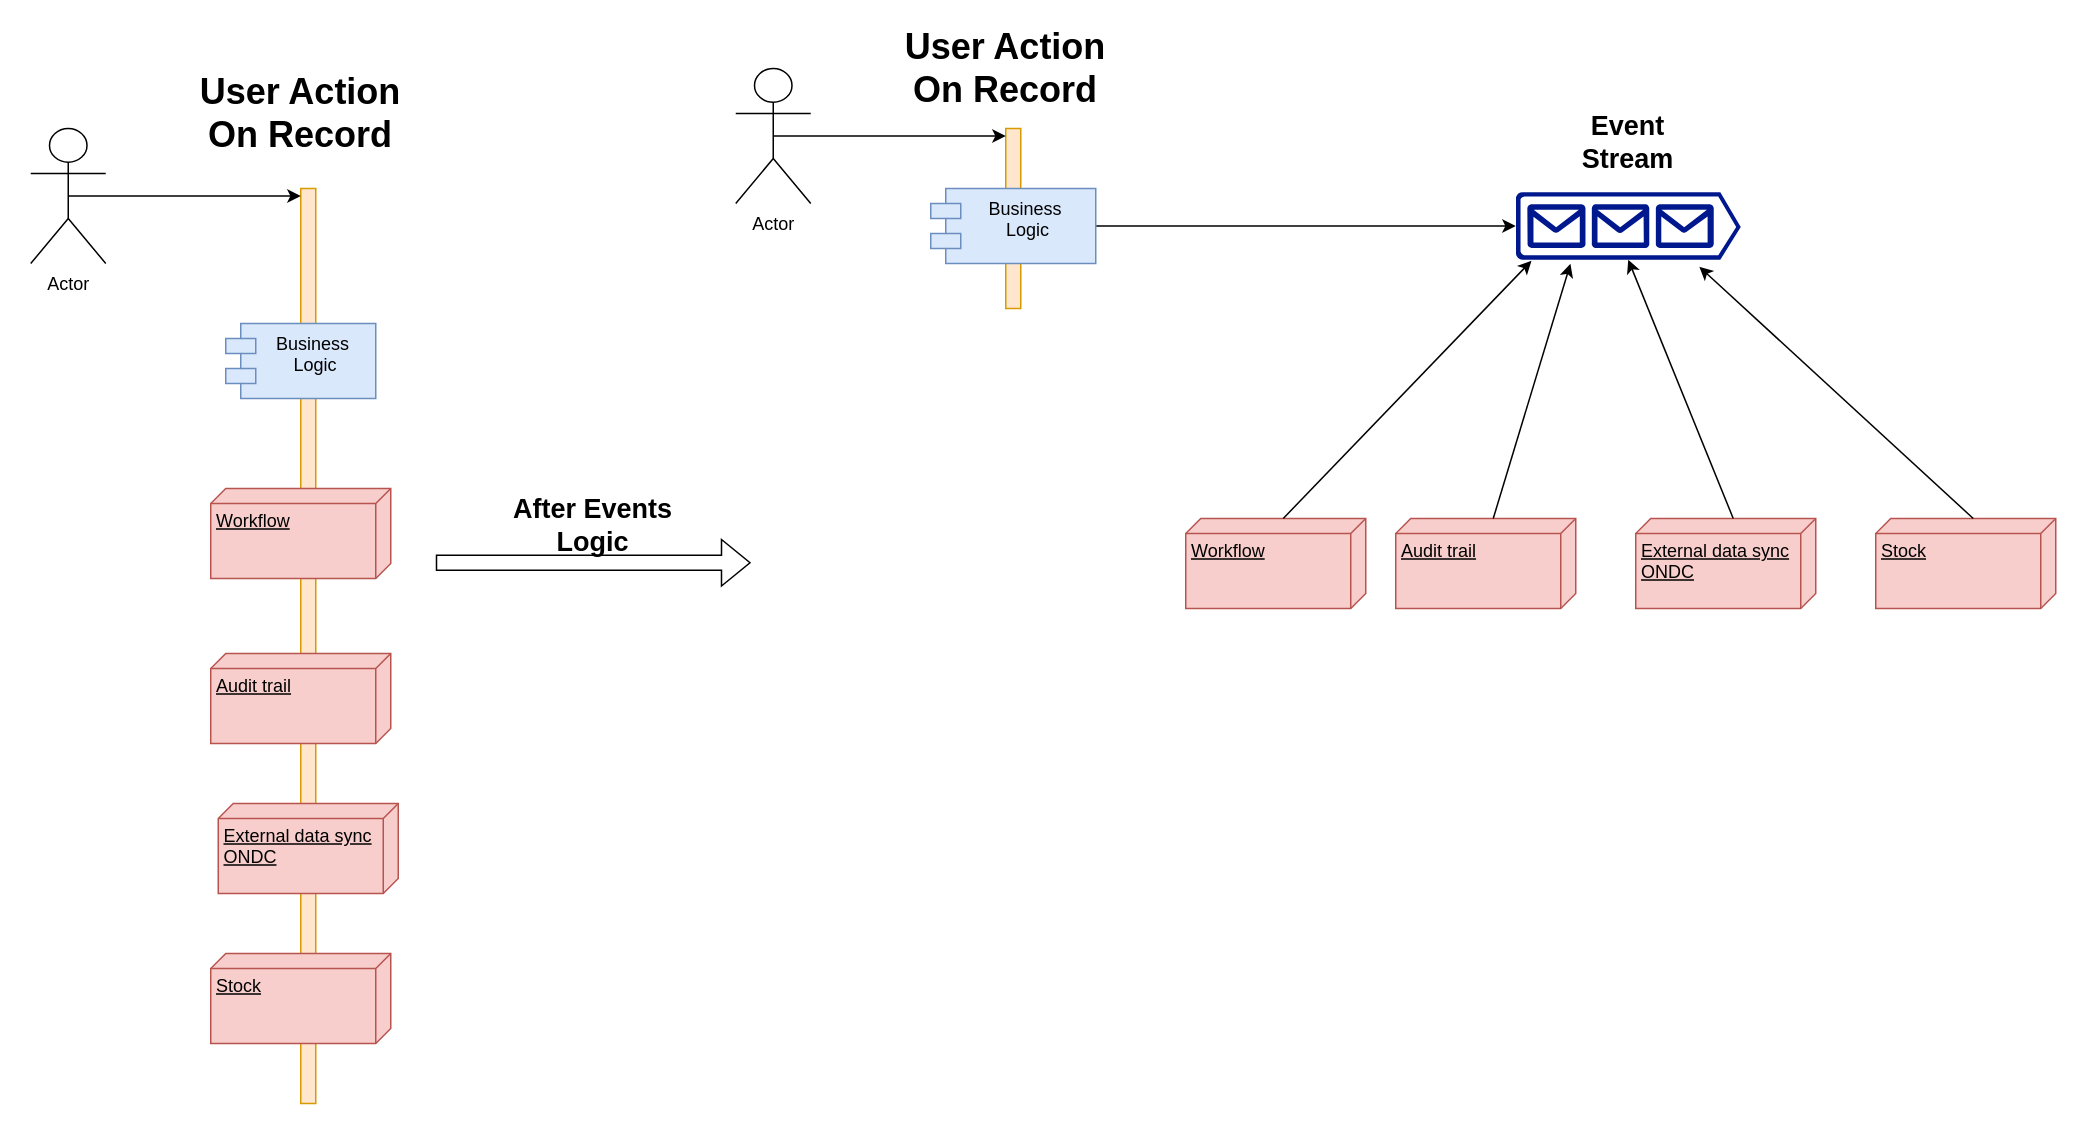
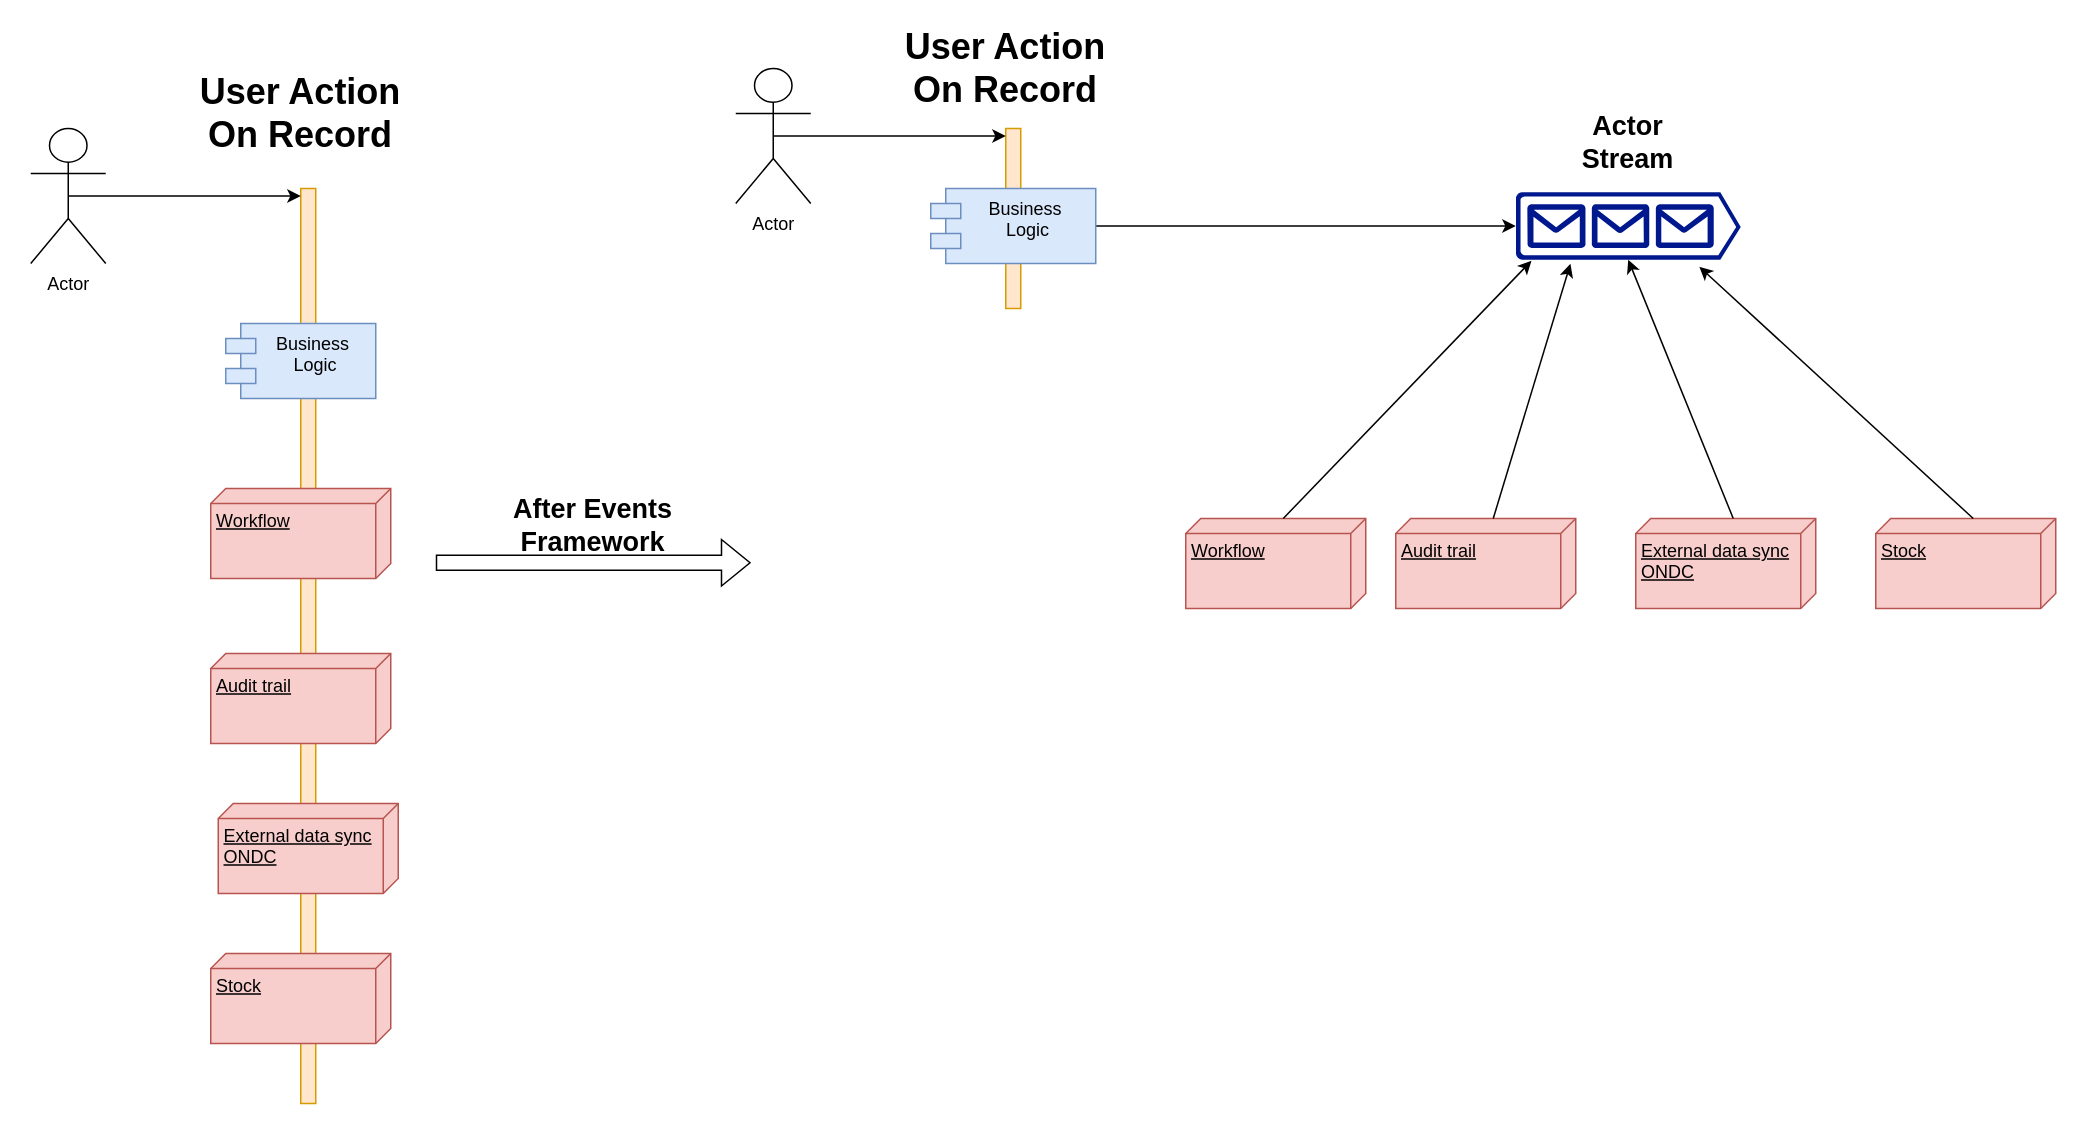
- <mxCell id="25" value="&lt;h2&gt;&lt;b&gt;Event Stream&lt;/b&gt;&lt;/h2&gt;" style="text;html=1;align=center;verticalAlign=middle;whiteSpace=wrap;rounded=0;" vertex="1" parent="1"><mxGeometry x="1035" y="70" width="100" height="40" as="geometry" /></mxCell>
+ <mxCell id="25" value="&lt;h2&gt;&lt;b&gt;Actor Stream&lt;/b&gt;&lt;/h2&gt;" style="text;html=1;align=center;verticalAlign=middle;whiteSpace=wrap;rounded=0;" vertex="1" parent="1"><mxGeometry x="1035" y="70" width="100" height="40" as="geometry" /></mxCell>
- <mxCell id="28" value="&lt;h2&gt;After Events Logic&lt;/h2&gt;" style="text;html=1;align=center;verticalAlign=middle;whiteSpace=wrap;rounded=0;" vertex="1" parent="1"><mxGeometry x="320" y="330" width="150" height="30" as="geometry" /></mxCell>
+ <mxCell id="28" value="&lt;h2&gt;After Events Framework&lt;/h2&gt;" style="text;html=1;align=center;verticalAlign=middle;whiteSpace=wrap;rounded=0;" vertex="1" parent="1"><mxGeometry x="320" y="330" width="150" height="30" as="geometry" /></mxCell>
